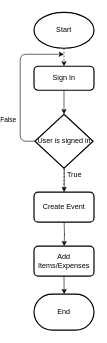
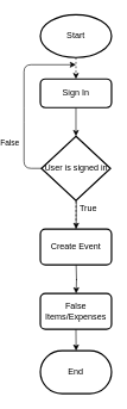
- <mxCell id="13" value="Add Items/Expenses" style="rounded=1;whiteSpace=wrap;html=1;absoluteArcSize=1;arcSize=14;strokeWidth=2;" vertex="1" parent="1"><mxGeometry x="43" y="410" width="100" height="50" as="geometry" /></mxCell>
+ <mxCell id="13" value="False Items/Expenses" style="rounded=1;whiteSpace=wrap;html=1;absoluteArcSize=1;arcSize=14;strokeWidth=2;" vertex="1" parent="1"><mxGeometry x="43" y="410" width="100" height="50" as="geometry" /></mxCell>
